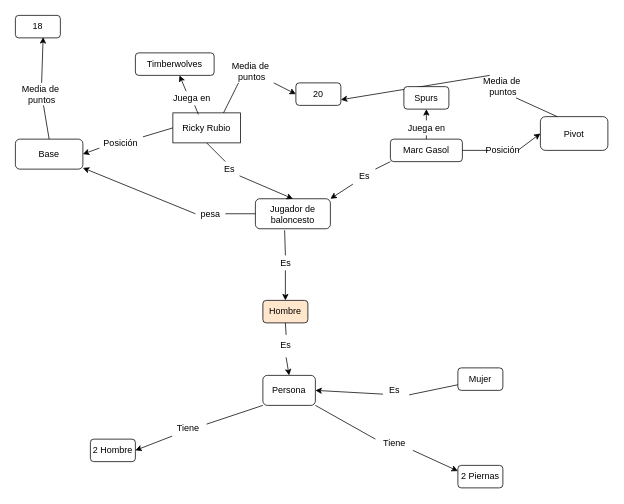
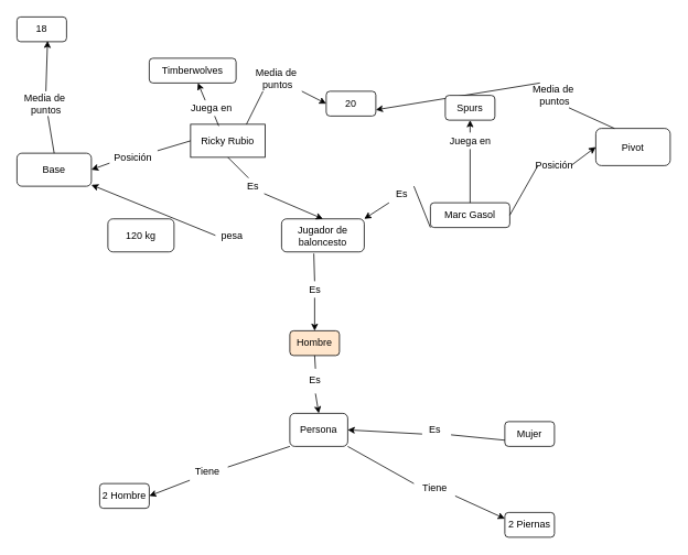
- <mxCell id="31" value="Marc Gasol" style="rounded=1;whiteSpace=wrap;html=1;" vertex="1" parent="1"><mxGeometry x="520" y="185" width="96" height="30" as="geometry" /></mxCell>
+ <mxCell id="31" value="Marc Gasol" style="rounded=1;whiteSpace=wrap;html=1;" vertex="1" parent="1"><mxGeometry x="520" y="245" width="96" height="30" as="geometry" /></mxCell>
+ <mxCell id="50" value="120 kg" style="rounded=1;whiteSpace=wrap;html=1;" vertex="1" parent="1"><mxGeometry x="130" y="264.5" width="80" height="40" as="geometry" /></mxCell>
- <mxCell id="53" value="" style="endArrow=none;html=1;entryX=1;entryY=0.5;entryDx=0;entryDy=0;exitX=0;exitY=0.5;exitDx=0;exitDy=0;" edge="1" parent="1" source="11" target="52"><mxGeometry width="50" height="50" relative="1" as="geometry"><mxPoint x="180" y="260" as="sourcePoint" /><mxPoint x="100" y="260" as="targetPoint" /></mxGeometry></mxCell>
- <mxCell id="7" value="Mujer" style="rounded=1;whiteSpace=wrap;html=1;" vertex="1" parent="1"><mxGeometry x="610" y="490" width="60" height="30" as="geometry" /></mxCell>
+ <mxCell id="7" value="Mujer" style="rounded=1;whiteSpace=wrap;html=1;" vertex="1" parent="1"><mxGeometry x="610" y="510" width="60" height="30" as="geometry" /></mxCell>
